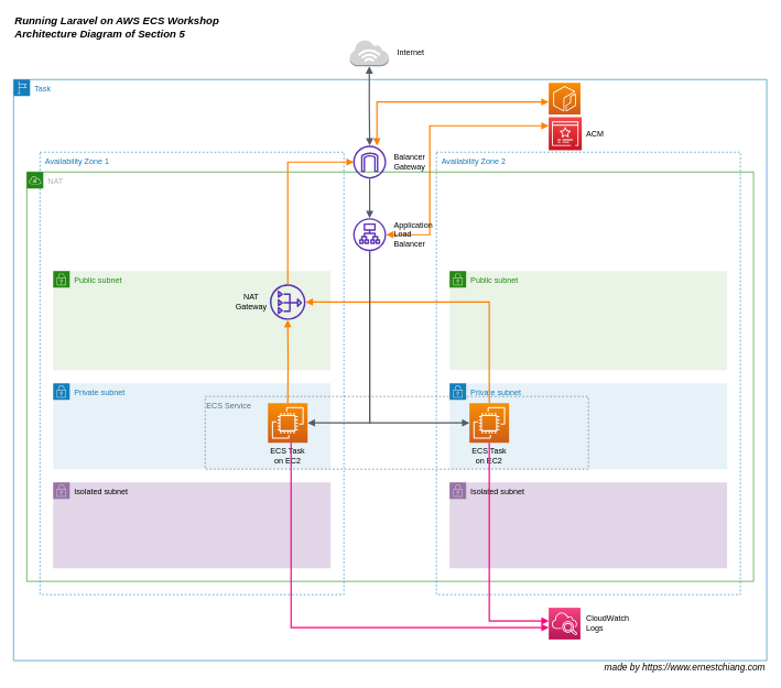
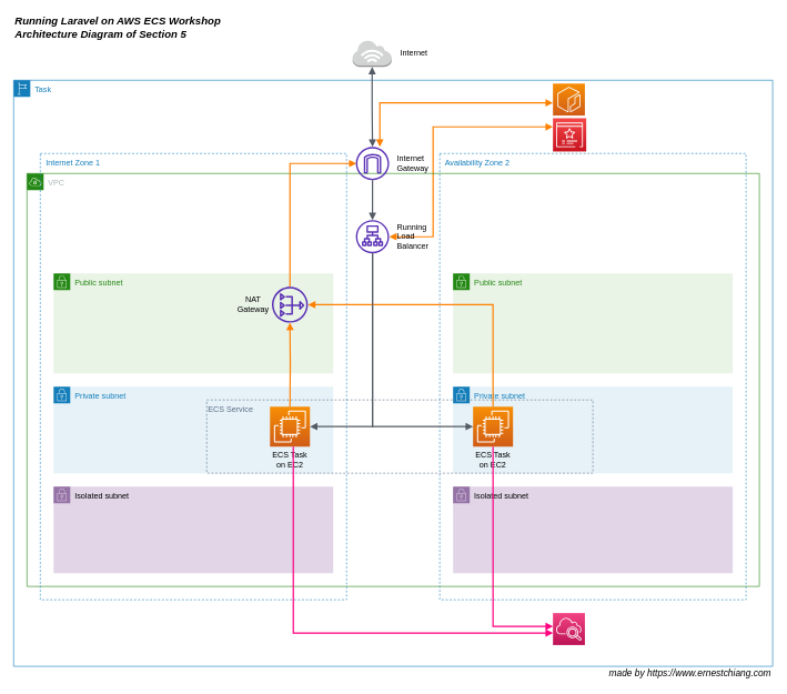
- <mxCell id="44" value="ACM" style="text;html=1;strokeColor=none;fillColor=none;align=left;verticalAlign=middle;whiteSpace=wrap;rounded=0;shadow=0;labelBackgroundColor=none;sketch=0;" parent="42" vertex="1"><mxGeometry x="55" y="15" width="40" height="20" as="geometry" /></mxCell>
- <mxCell id="7" value="  Availability Zone 1" style="fillColor=none;strokeColor=#147EBA;dashed=1;verticalAlign=top;fontStyle=0;fontColor=#147EBA;align=left;" parent="1" vertex="1"><mxGeometry x="60" y="230" width="460" height="670" as="geometry" /></mxCell>
+ <mxCell id="7" value="  Internet Zone 1" style="fillColor=none;strokeColor=#147EBA;dashed=1;verticalAlign=top;fontStyle=0;fontColor=#147EBA;align=left;" parent="1" vertex="1"><mxGeometry x="60" y="230" width="460" height="670" as="geometry" /></mxCell>
- <mxCell id="40" value="Balancer Gateway" style="text;html=1;strokeColor=none;fillColor=none;align=left;verticalAlign=middle;whiteSpace=wrap;rounded=0;shadow=0;labelBackgroundColor=none;sketch=0;" parent="39" vertex="1"><mxGeometry x="60" y="15" width="40" height="20" as="geometry" /></mxCell>
+ <mxCell id="40" value="Internet Gateway" style="text;html=1;strokeColor=none;fillColor=none;align=left;verticalAlign=middle;whiteSpace=wrap;rounded=0;shadow=0;labelBackgroundColor=none;sketch=0;" parent="39" vertex="1"><mxGeometry x="60" y="15" width="40" height="20" as="geometry" /></mxCell>
- <mxCell id="6" value="NAT" style="points=[[0,0],[0.25,0],[0.5,0],[0.75,0],[1,0],[1,0.25],[1,0.5],[1,0.75],[1,1],[0.75,1],[0.5,1],[0.25,1],[0,1],[0,0.75],[0,0.5],[0,0.25]];outlineConnect=0;gradientColor=none;html=1;whiteSpace=wrap;fontSize=12;fontStyle=0;shape=mxgraph.aws4.group;grIcon=mxgraph.aws4.group_vpc;strokeColor=#248814;fillColor=none;verticalAlign=top;align=left;spacingLeft=30;fontColor=#AAB7B8;dashed=0;" parent="1" vertex="1"><mxGeometry x="40" y="260" width="1100" height="620" as="geometry" /></mxCell>
+ <mxCell id="6" value="VPC" style="points=[[0,0],[0.25,0],[0.5,0],[0.75,0],[1,0],[1,0.25],[1,0.5],[1,0.75],[1,1],[0.75,1],[0.5,1],[0.25,1],[0,1],[0,0.75],[0,0.5],[0,0.25]];outlineConnect=0;gradientColor=none;html=1;whiteSpace=wrap;fontSize=12;fontStyle=0;shape=mxgraph.aws4.group;grIcon=mxgraph.aws4.group_vpc;strokeColor=#248814;fillColor=none;verticalAlign=top;align=left;spacingLeft=30;fontColor=#AAB7B8;dashed=0;" parent="1" vertex="1"><mxGeometry x="40" y="260" width="1100" height="620" as="geometry" /></mxCell>
- <mxCell id="12" value="Application Load&lt;br&gt;&lt;div&gt;&lt;span&gt;Balancer&lt;/span&gt;&lt;/div&gt;" style="text;html=1;strokeColor=none;fillColor=none;align=left;verticalAlign=middle;whiteSpace=wrap;rounded=0;shadow=0;labelBackgroundColor=none;sketch=0;" parent="10" vertex="1"><mxGeometry x="60" y="15" width="40" height="20" as="geometry" /></mxCell>
+ <mxCell id="12" value="Running Load&lt;br&gt;&lt;div&gt;&lt;span&gt;Balancer&lt;/span&gt;&lt;/div&gt;" style="text;html=1;strokeColor=none;fillColor=none;align=left;verticalAlign=middle;whiteSpace=wrap;rounded=0;shadow=0;labelBackgroundColor=none;sketch=0;" parent="10" vertex="1"><mxGeometry x="60" y="15" width="40" height="20" as="geometry" /></mxCell>
- <mxCell id="47" value="CloudWatch Logs" style="text;html=1;strokeColor=none;fillColor=none;align=left;verticalAlign=middle;whiteSpace=wrap;rounded=0;shadow=0;labelBackgroundColor=none;sketch=0;" vertex="1" parent="45"><mxGeometry x="55" y="14" width="95" height="20" as="geometry" /></mxCell>
